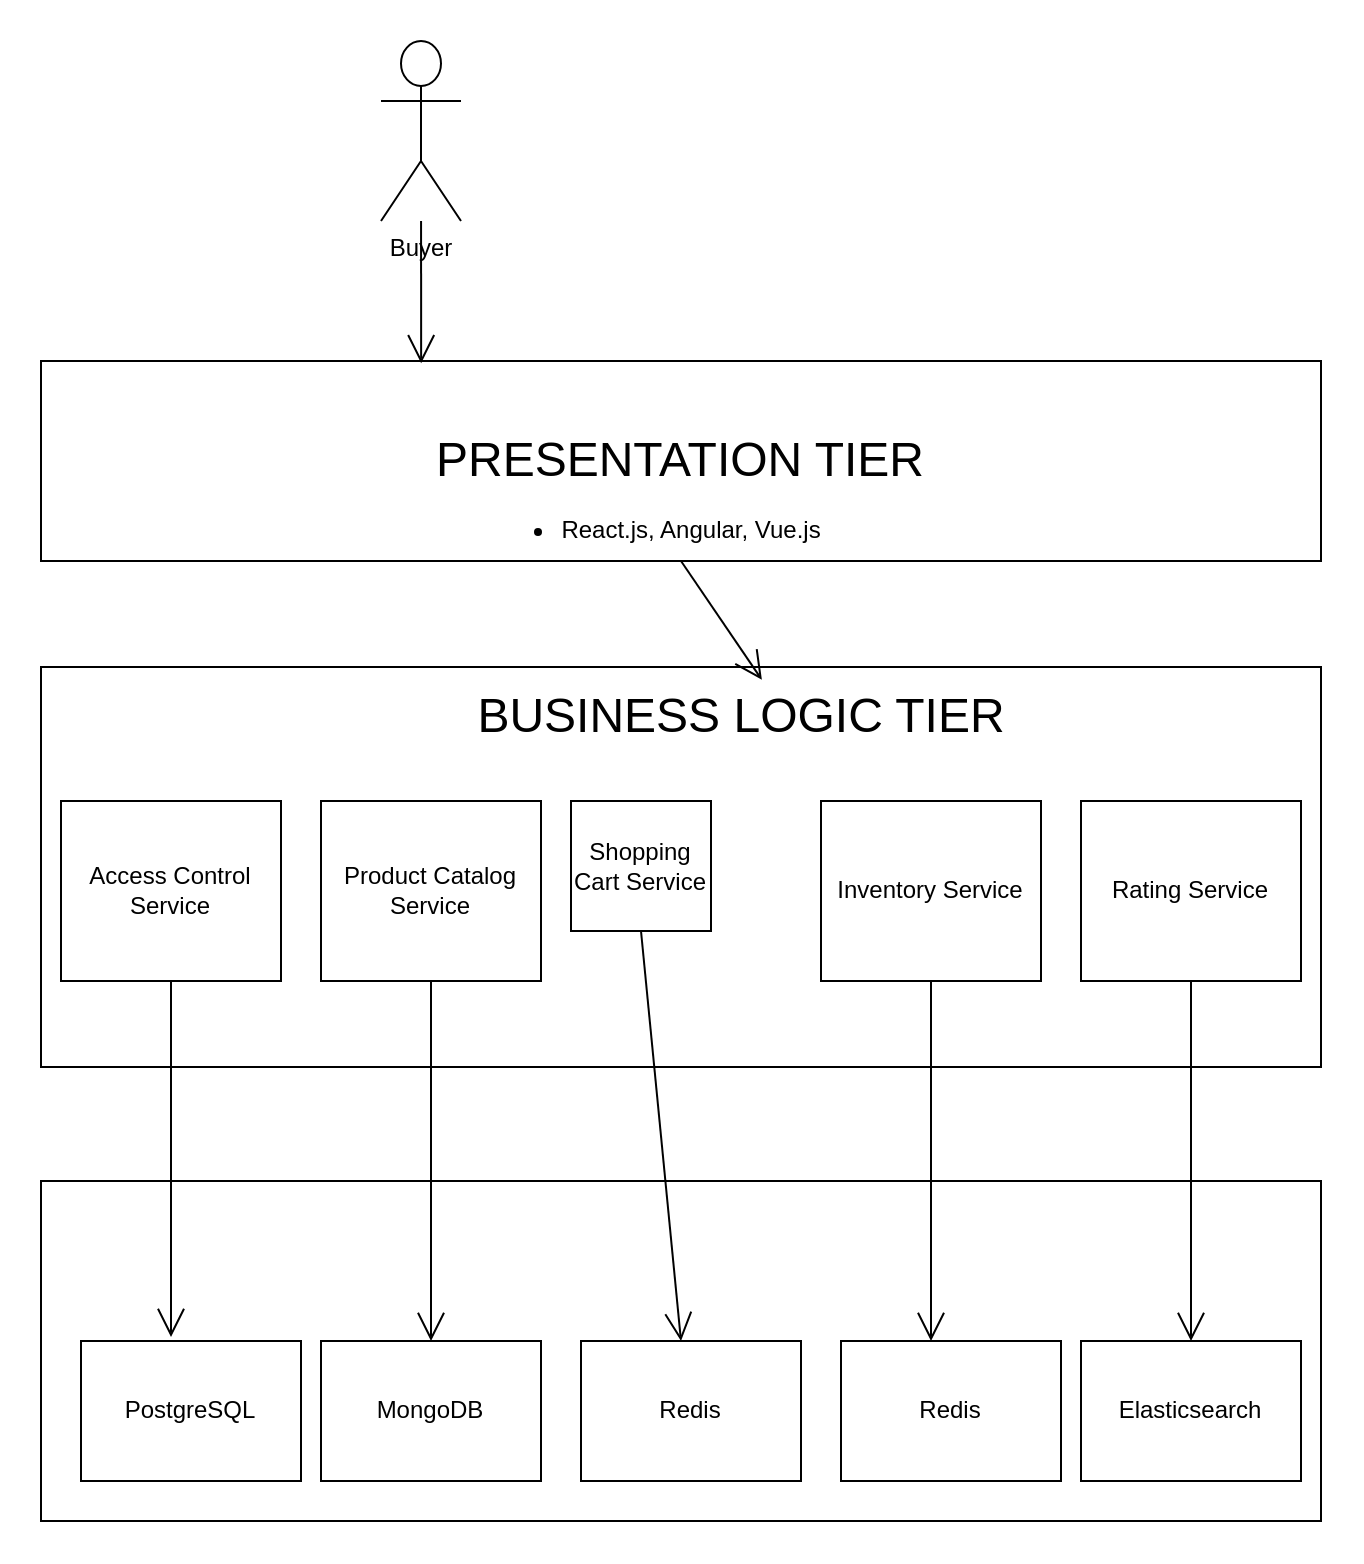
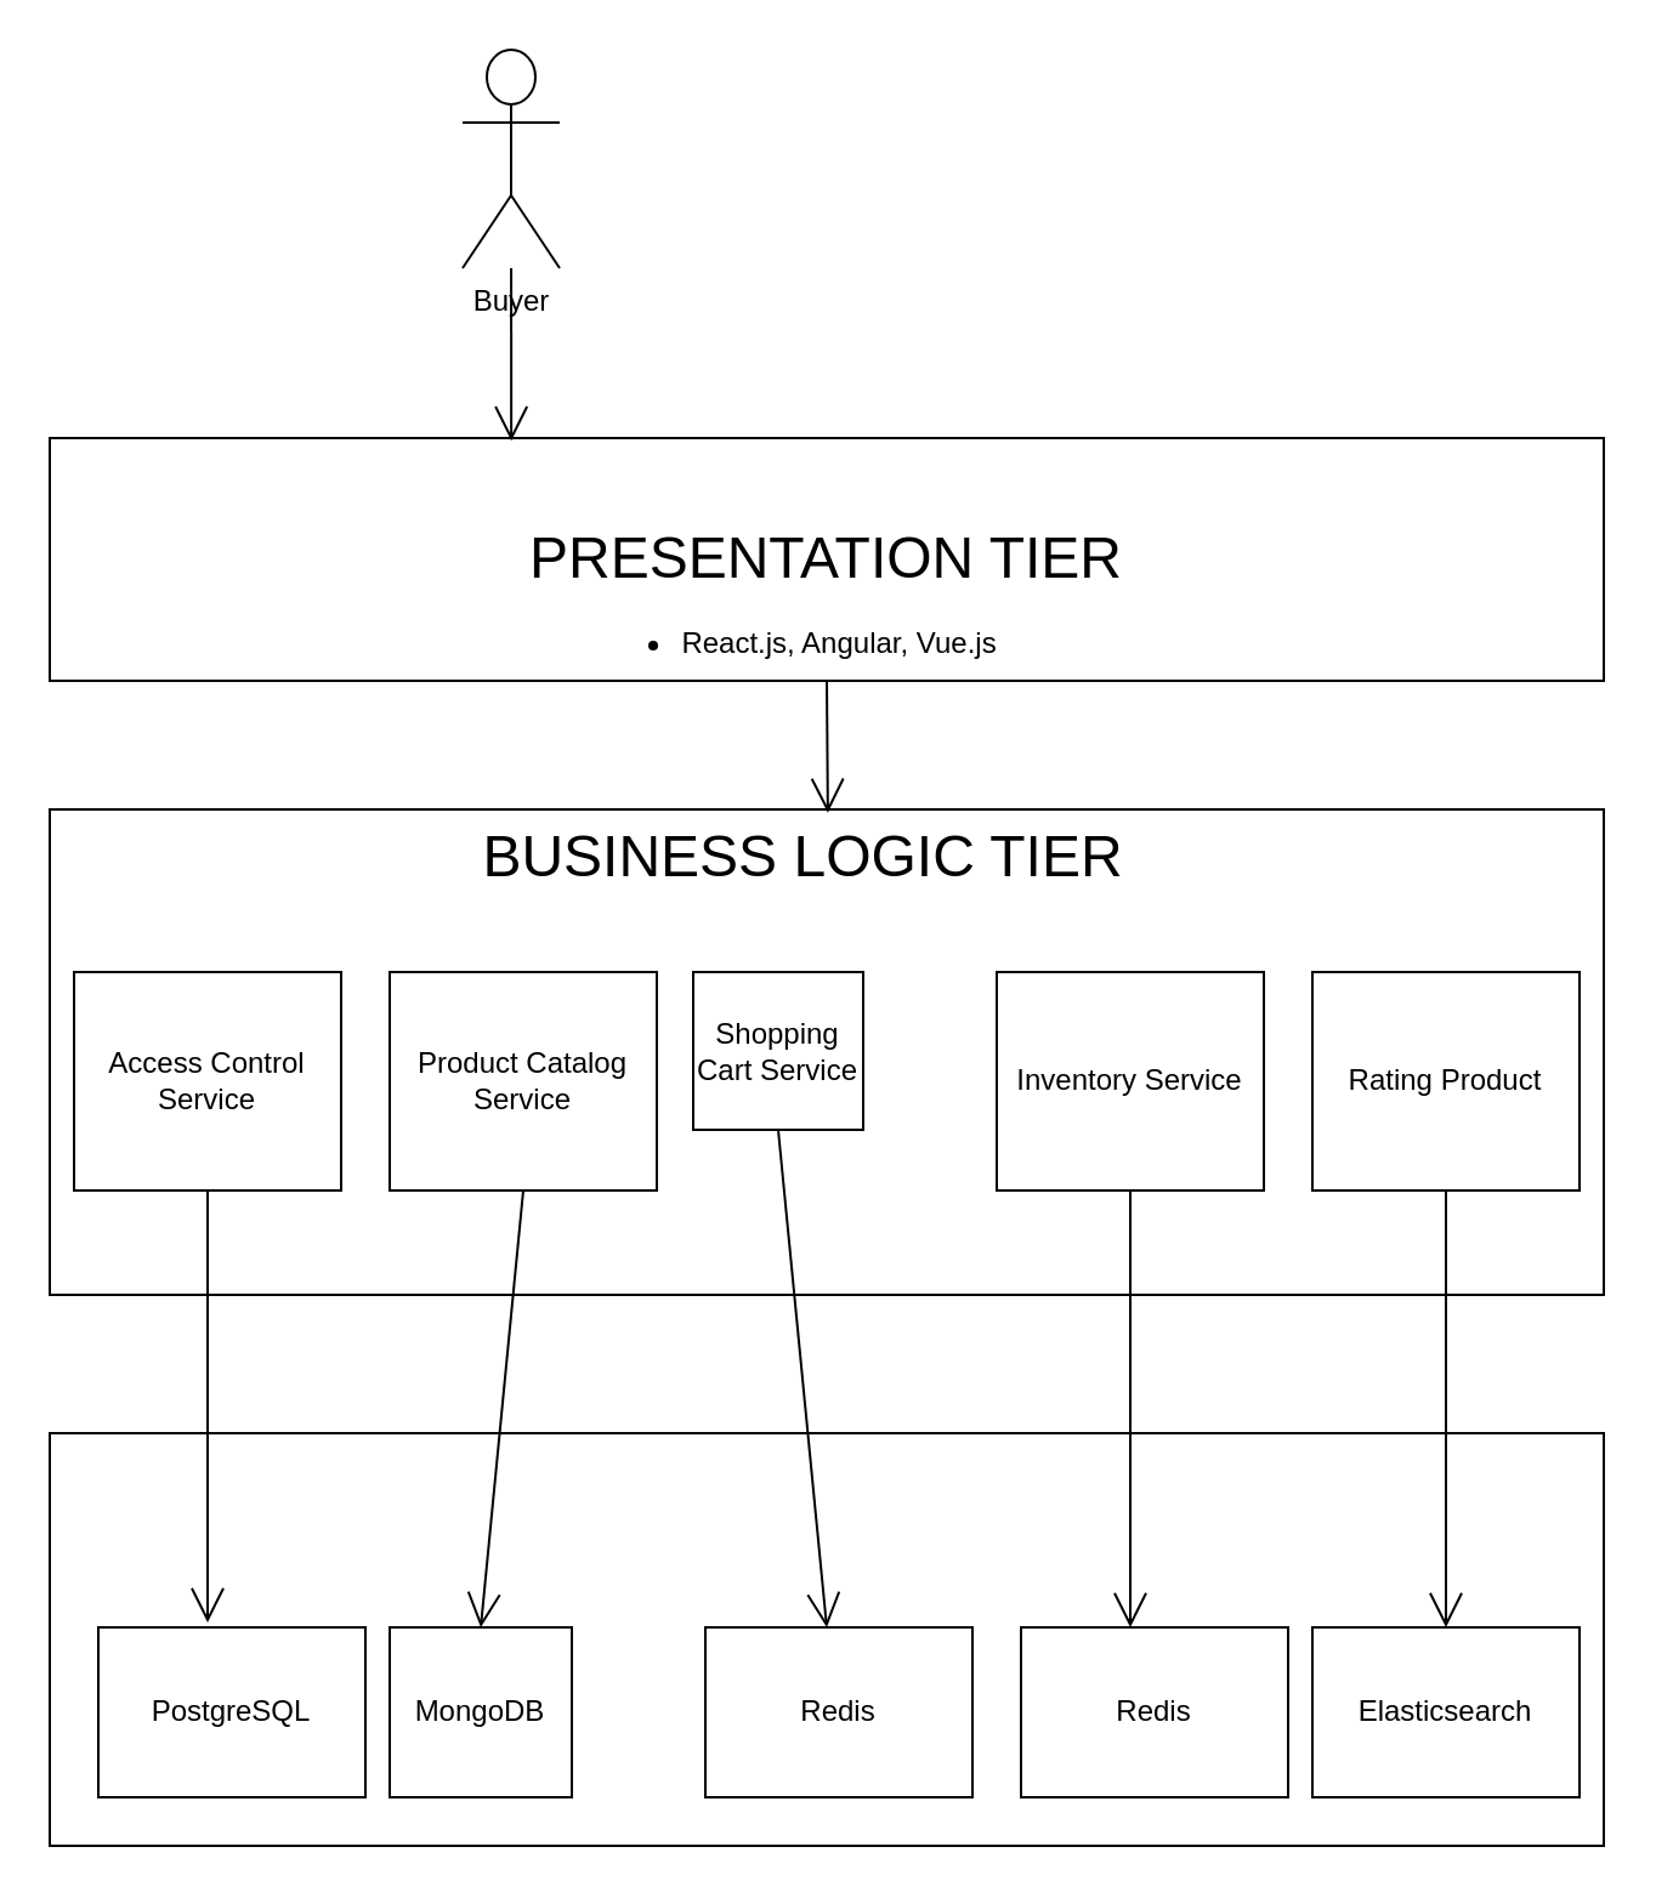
- <mxCell id="9" value="&lt;font style=&quot;font-size: 24px;&quot;&gt;BUSINESS LOGIC TIER&lt;/font&gt;" style="text;html=1;align=center;verticalAlign=middle;resizable=0;points=[];autosize=1;strokeColor=none;fillColor=none;" vertex="1" parent="1"><mxGeometry x="225" y="338" width="290" height="40" as="geometry" /></mxCell>
+ <mxCell id="9" value="&lt;font style=&quot;font-size: 24px;&quot;&gt;BUSINESS LOGIC TIER&lt;/font&gt;" style="text;html=1;align=center;verticalAlign=middle;resizable=0;points=[];autosize=1;strokeColor=none;fillColor=none;" vertex="1" parent="1"><mxGeometry x="185" y="333" width="290" height="40" as="geometry" /></mxCell>
- <mxCell id="15" value="Rating Service" style="html=1;whiteSpace=wrap;" vertex="1" parent="1"><mxGeometry x="540" y="400" width="110" height="90" as="geometry" /></mxCell>
+ <mxCell id="15" value="Rating Product" style="html=1;whiteSpace=wrap;" vertex="1" parent="1"><mxGeometry x="540" y="400" width="110" height="90" as="geometry" /></mxCell>
- <mxCell id="10" value="MongoDB" style="html=1;whiteSpace=wrap;" vertex="1" parent="1"><mxGeometry x="160" y="670" width="110" height="70" as="geometry" /></mxCell>
+ <mxCell id="10" value="MongoDB" style="html=1;whiteSpace=wrap;" vertex="1" parent="1"><mxGeometry x="160" y="670" width="75" height="70" as="geometry" /></mxCell>
